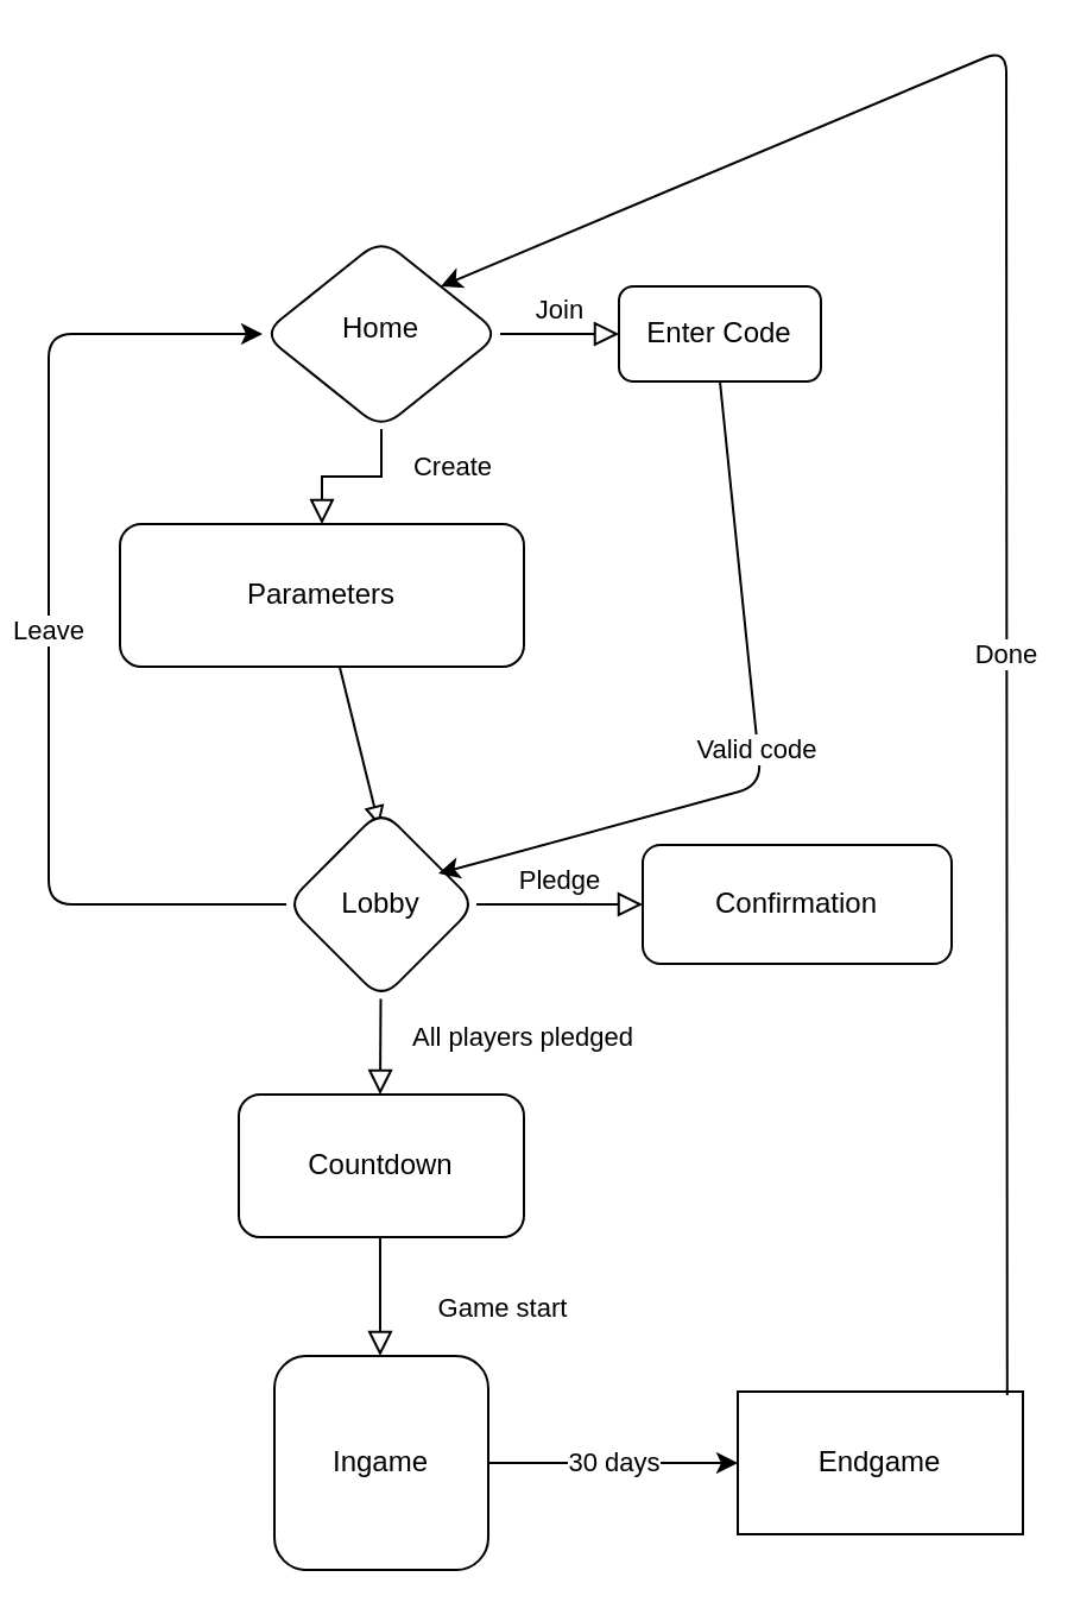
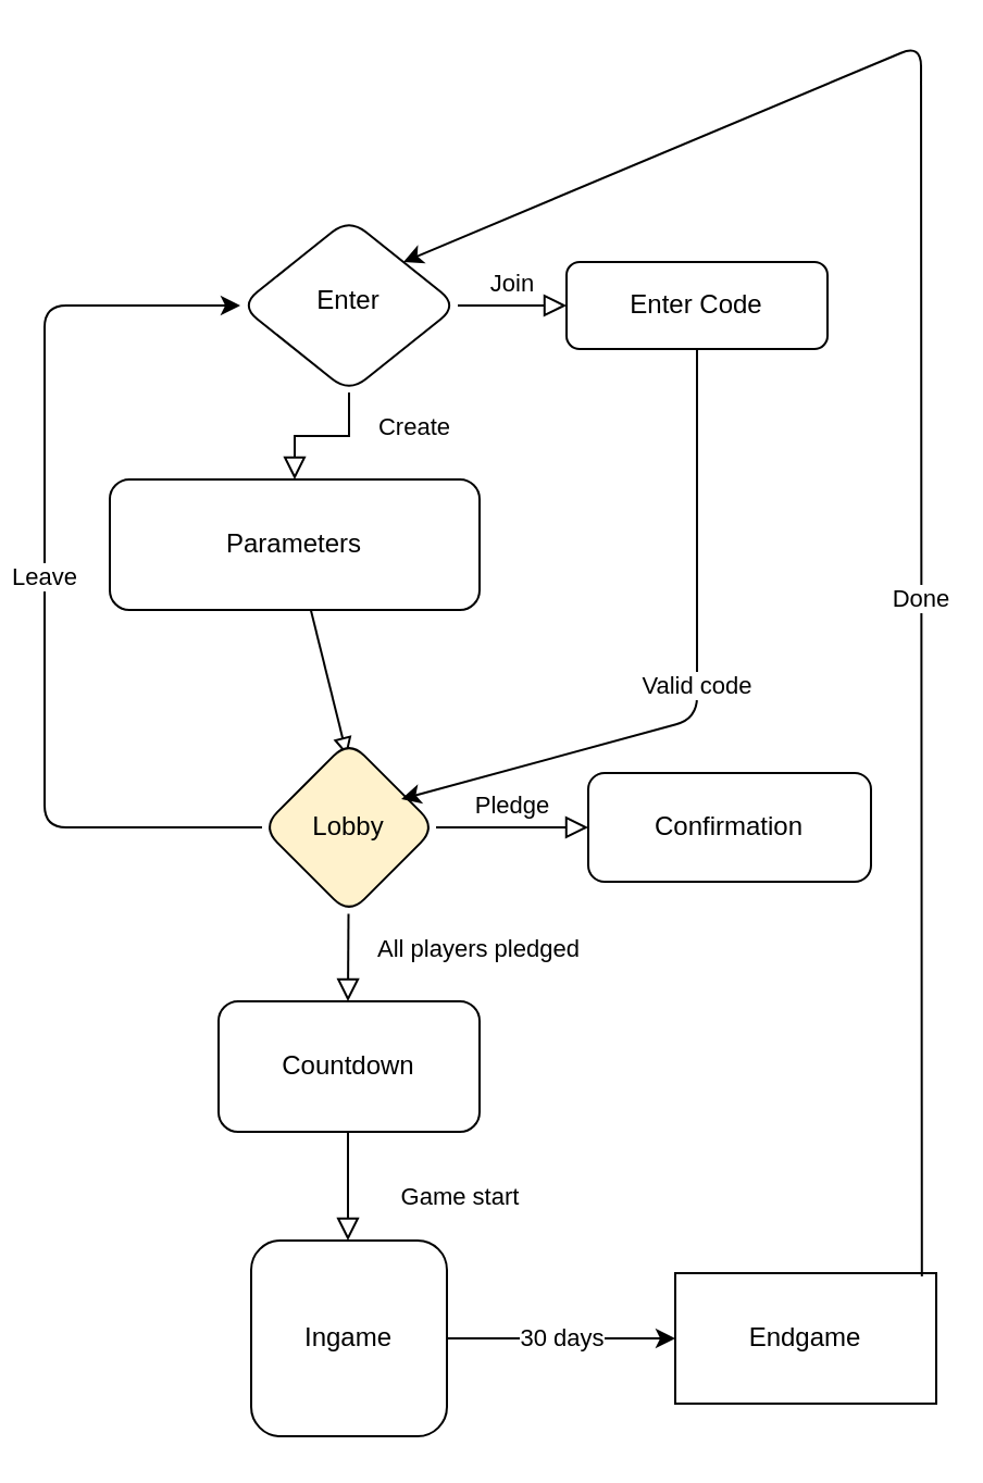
- <mxCell id="4" value="Home" style="rhombus;whiteSpace=wrap;html=1;shadow=0;fontFamily=Helvetica;fontSize=12;align=center;strokeWidth=1;spacing=6;spacingTop=-4;rounded=1;" parent="1" vertex="1"><mxGeometry x="110" y="100" width="100" height="80" as="geometry" /></mxCell>
+ <mxCell id="4" value="Enter" style="rhombus;whiteSpace=wrap;html=1;shadow=0;fontFamily=Helvetica;fontSize=12;align=center;strokeWidth=1;spacing=6;spacingTop=-4;rounded=1;" parent="1" vertex="1"><mxGeometry x="110" y="100" width="100" height="80" as="geometry" /></mxCell>
- <mxCell id="5" value="Enter Code" style="rounded=1;whiteSpace=wrap;html=1;fontSize=12;glass=0;strokeWidth=1;shadow=0;" parent="1" vertex="1"><mxGeometry x="260" y="120" width="85" height="40" as="geometry" /></mxCell>
+ <mxCell id="5" value="Enter Code" style="rounded=1;whiteSpace=wrap;html=1;fontSize=12;glass=0;strokeWidth=1;shadow=0;" parent="1" vertex="1"><mxGeometry x="260" y="120" width="120" height="40" as="geometry" /></mxCell>
- <mxCell id="8" value="Lobby" style="rhombus;whiteSpace=wrap;html=1;rounded=1;" vertex="1" parent="1"><mxGeometry x="120" y="340" width="80" height="80" as="geometry" /></mxCell>
+ <mxCell id="8" value="Lobby" style="rhombus;whiteSpace=wrap;html=1;rounded=1;fillColor=#fff2cc;" vertex="1" parent="1"><mxGeometry x="120" y="340" width="80" height="80" as="geometry" /></mxCell>
